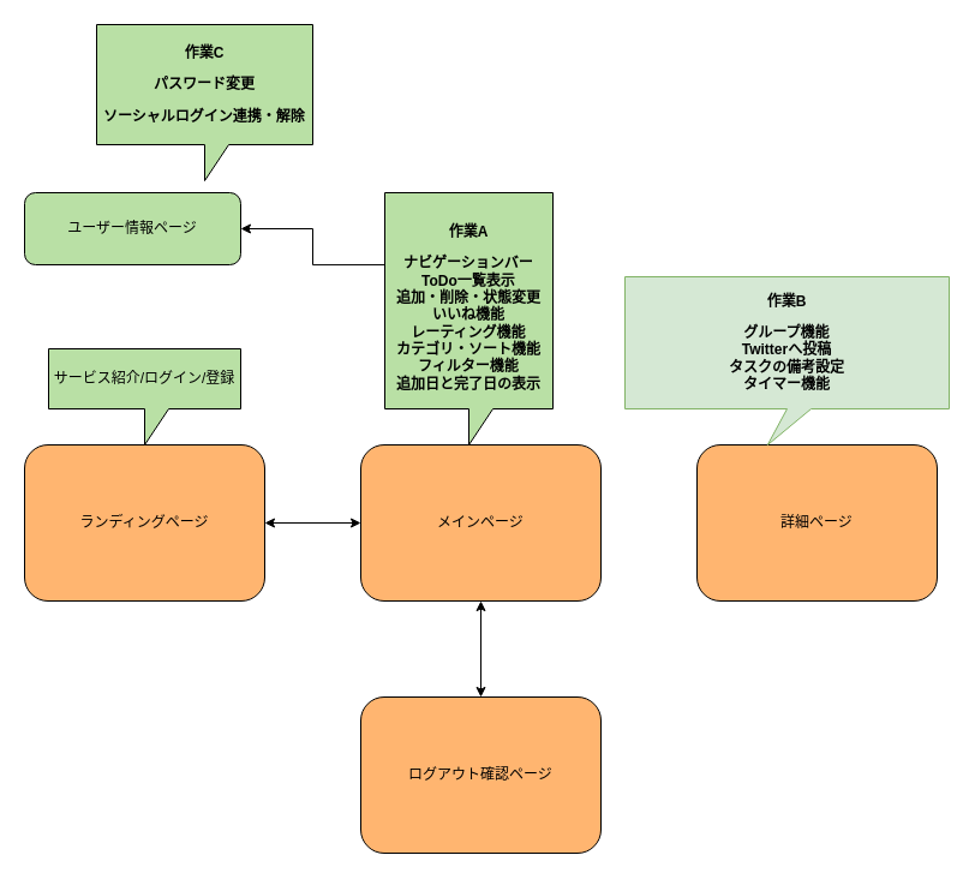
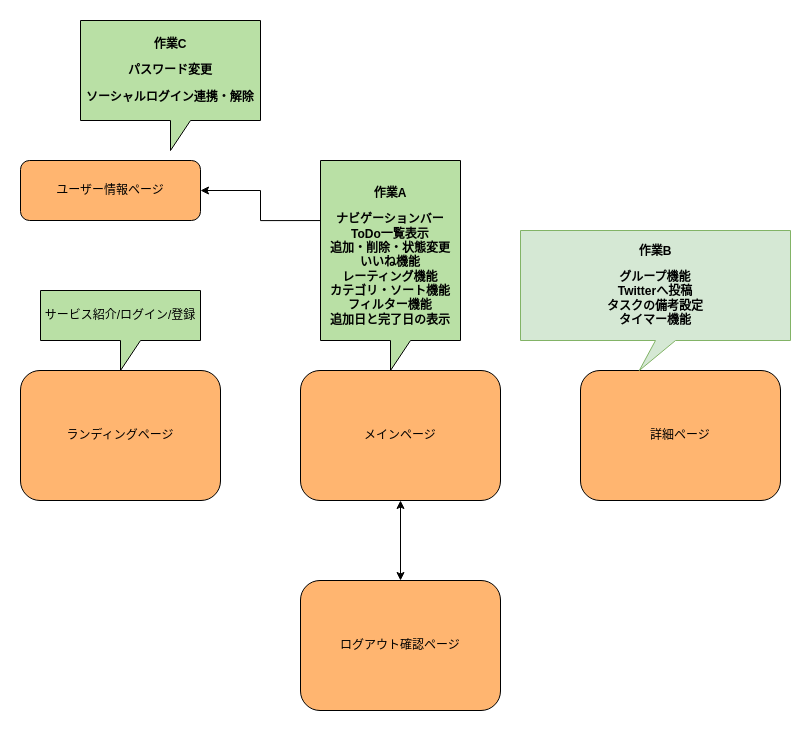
- <mxCell id="9" value="ユーザー情報ページ" style="rounded=1;whiteSpace=wrap;html=1;fillColor=#b9e0a5;" parent="1" vertex="1"><mxGeometry x="20" y="160" width="180" height="60" as="geometry" /></mxCell>
+ <mxCell id="9" value="ユーザー情報ページ" style="rounded=1;whiteSpace=wrap;html=1;fillColor=#FFB570;" parent="1" vertex="1"><mxGeometry x="20" y="160" width="180" height="60" as="geometry" /></mxCell>
- <mxCell id="2" value="" style="edgeStyle=orthogonalEdgeStyle;rounded=0;orthogonalLoop=1;jettySize=auto;html=1;startArrow=classic;startFill=1;" parent="1" source="4" target="6" edge="1"><mxGeometry relative="1" as="geometry" /></mxCell>
